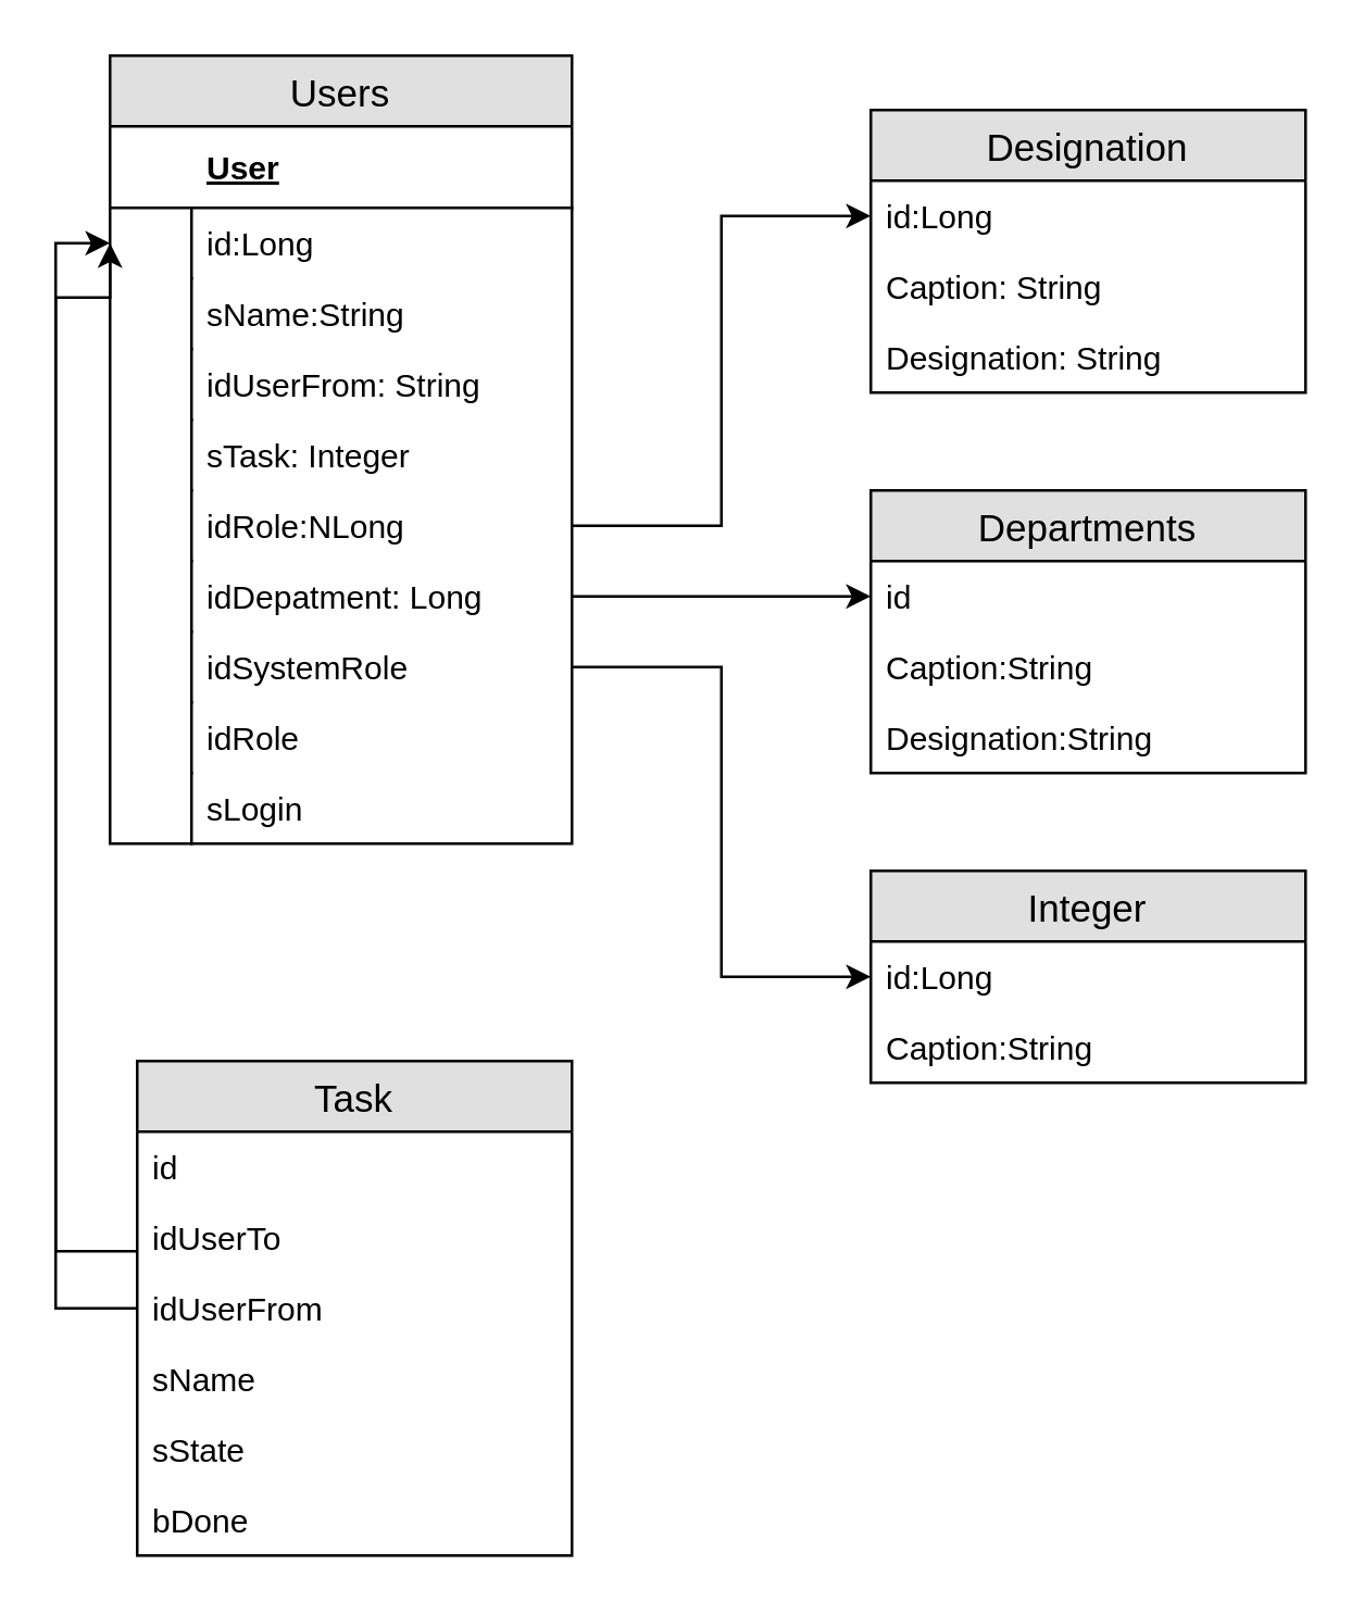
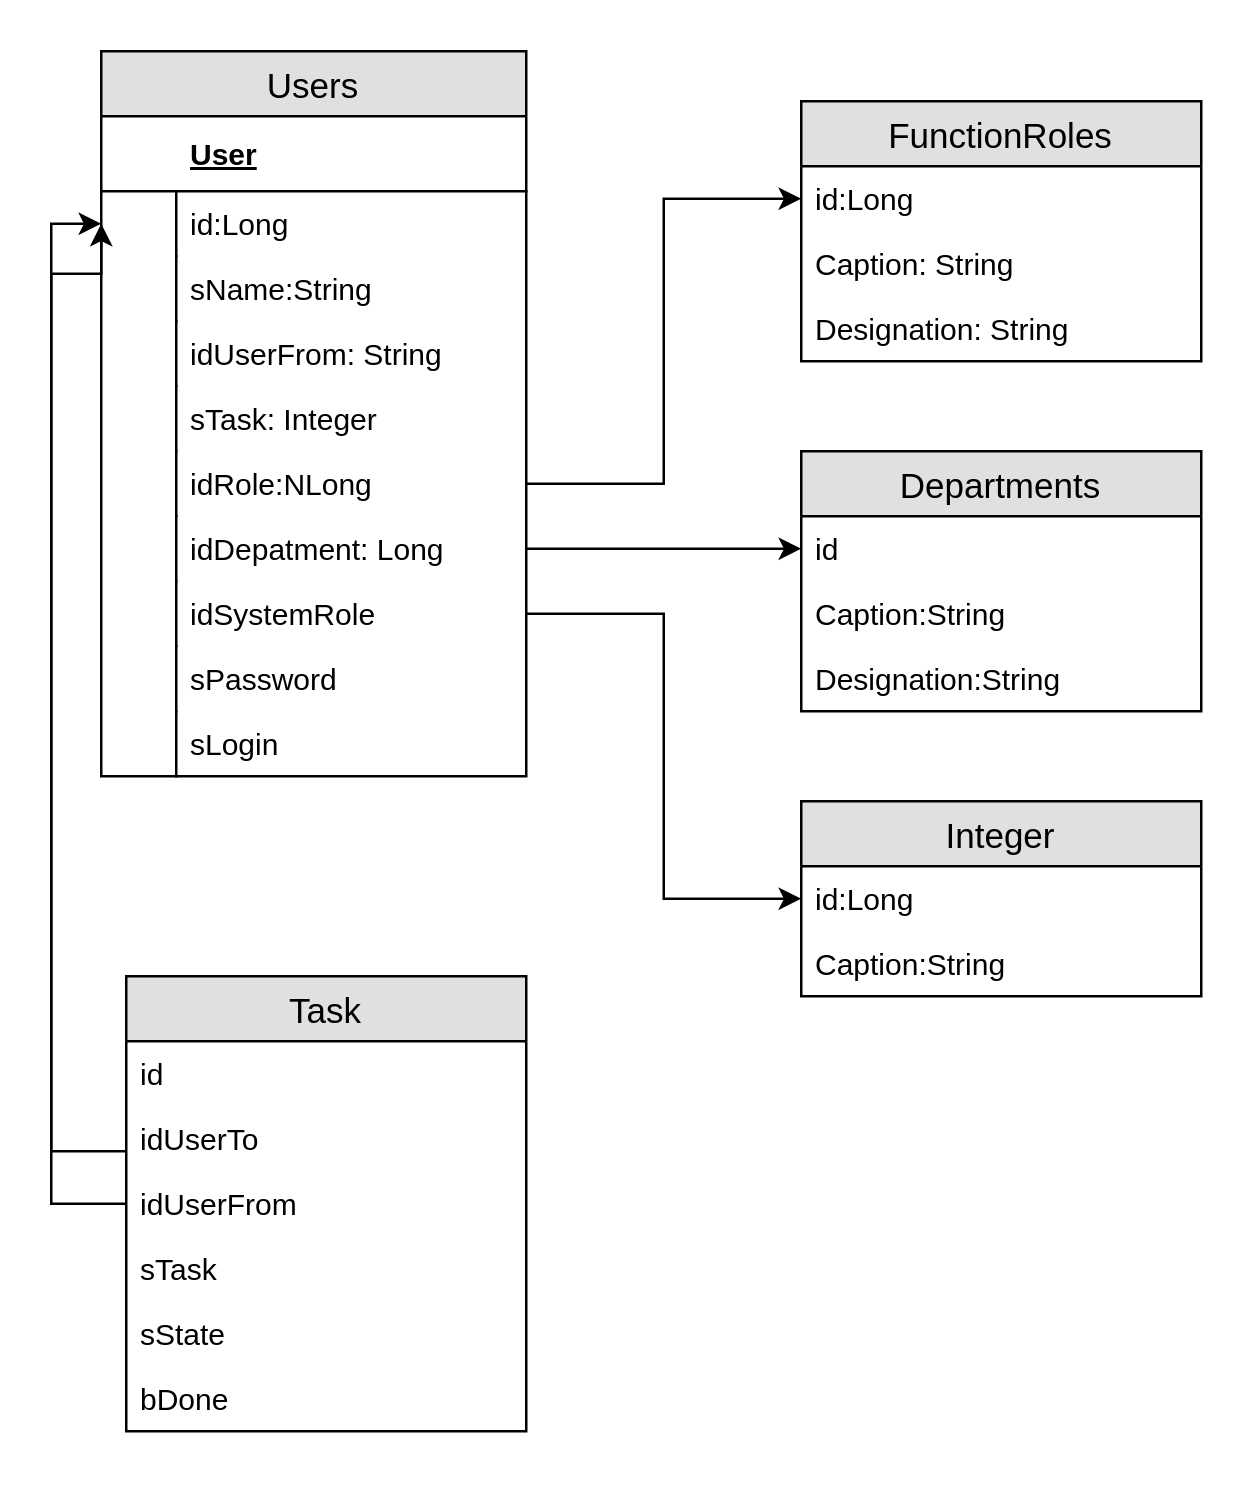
- <mxCell id="22" value="Designation" style="swimlane;fontStyle=0;childLayout=stackLayout;horizontal=1;startSize=26;fillColor=#e0e0e0;horizontalStack=0;resizeParent=1;resizeParentMax=0;resizeLast=0;collapsible=1;marginBottom=0;swimlaneFillColor=#ffffff;align=center;fontSize=14;" vertex="1" parent="1"><mxGeometry x="320" y="40" width="160" height="104" as="geometry" /></mxCell>
+ <mxCell id="22" value="FunctionRoles" style="swimlane;fontStyle=0;childLayout=stackLayout;horizontal=1;startSize=26;fillColor=#e0e0e0;horizontalStack=0;resizeParent=1;resizeParentMax=0;resizeLast=0;collapsible=1;marginBottom=0;swimlaneFillColor=#ffffff;align=center;fontSize=14;" vertex="1" parent="1"><mxGeometry x="320" y="40" width="160" height="104" as="geometry" /></mxCell>
- <mxCell id="18" value="idRole" style="shape=partialRectangle;top=0;left=0;right=0;bottom=0;align=left;verticalAlign=top;fillColor=none;spacingLeft=34;spacingRight=4;overflow=hidden;rotatable=0;points=[[0,0.5],[1,0.5]];portConstraint=eastwest;dropTarget=0;fontSize=12;" vertex="1" parent="2"><mxGeometry y="238" width="170" height="26" as="geometry" /></mxCell>
+ <mxCell id="18" value="sPassword" style="shape=partialRectangle;top=0;left=0;right=0;bottom=0;align=left;verticalAlign=top;fillColor=none;spacingLeft=34;spacingRight=4;overflow=hidden;rotatable=0;points=[[0,0.5],[1,0.5]];portConstraint=eastwest;dropTarget=0;fontSize=12;" vertex="1" parent="2"><mxGeometry y="238" width="170" height="26" as="geometry" /></mxCell>
- <mxCell id="41" value="sName" style="text;strokeColor=none;fillColor=none;spacingLeft=4;spacingRight=4;overflow=hidden;rotatable=0;points=[[0,0.5],[1,0.5]];portConstraint=eastwest;fontSize=12;" vertex="1" parent="37"><mxGeometry y="104" width="160" height="26" as="geometry" /></mxCell>
+ <mxCell id="41" value="sTask" style="text;strokeColor=none;fillColor=none;spacingLeft=4;spacingRight=4;overflow=hidden;rotatable=0;points=[[0,0.5],[1,0.5]];portConstraint=eastwest;fontSize=12;" vertex="1" parent="37"><mxGeometry y="104" width="160" height="26" as="geometry" /></mxCell>
